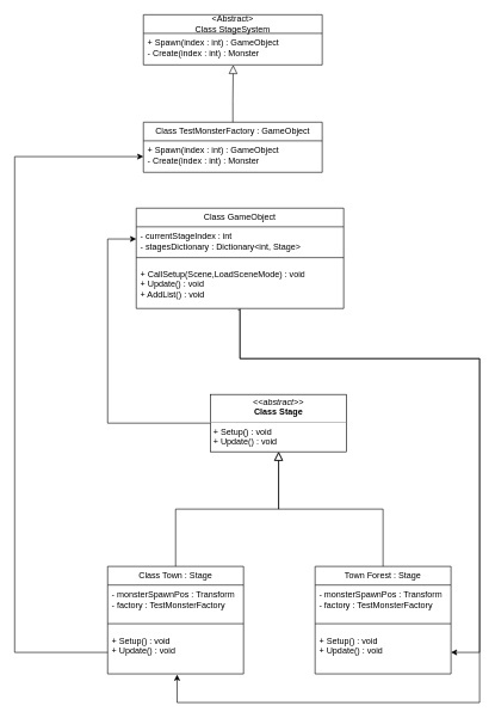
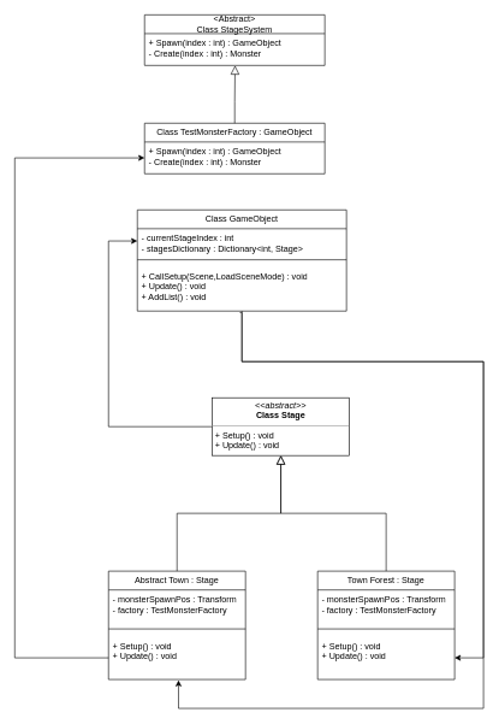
- <mxCell id="10" value="Class Town : Stage" style="swimlane;fontStyle=0;childLayout=stackLayout;horizontal=1;startSize=26;fillColor=none;horizontalStack=0;resizeParent=1;resizeParentMax=0;resizeLast=0;collapsible=1;marginBottom=0;whiteSpace=wrap;html=1;" vertex="1" parent="1"><mxGeometry x="150" y="790" width="190" height="150" as="geometry" /></mxCell>
+ <mxCell id="10" value="Abstract Town : Stage" style="swimlane;fontStyle=0;childLayout=stackLayout;horizontal=1;startSize=26;fillColor=none;horizontalStack=0;resizeParent=1;resizeParentMax=0;resizeLast=0;collapsible=1;marginBottom=0;whiteSpace=wrap;html=1;" vertex="1" parent="1"><mxGeometry x="150" y="790" width="190" height="150" as="geometry" /></mxCell>
